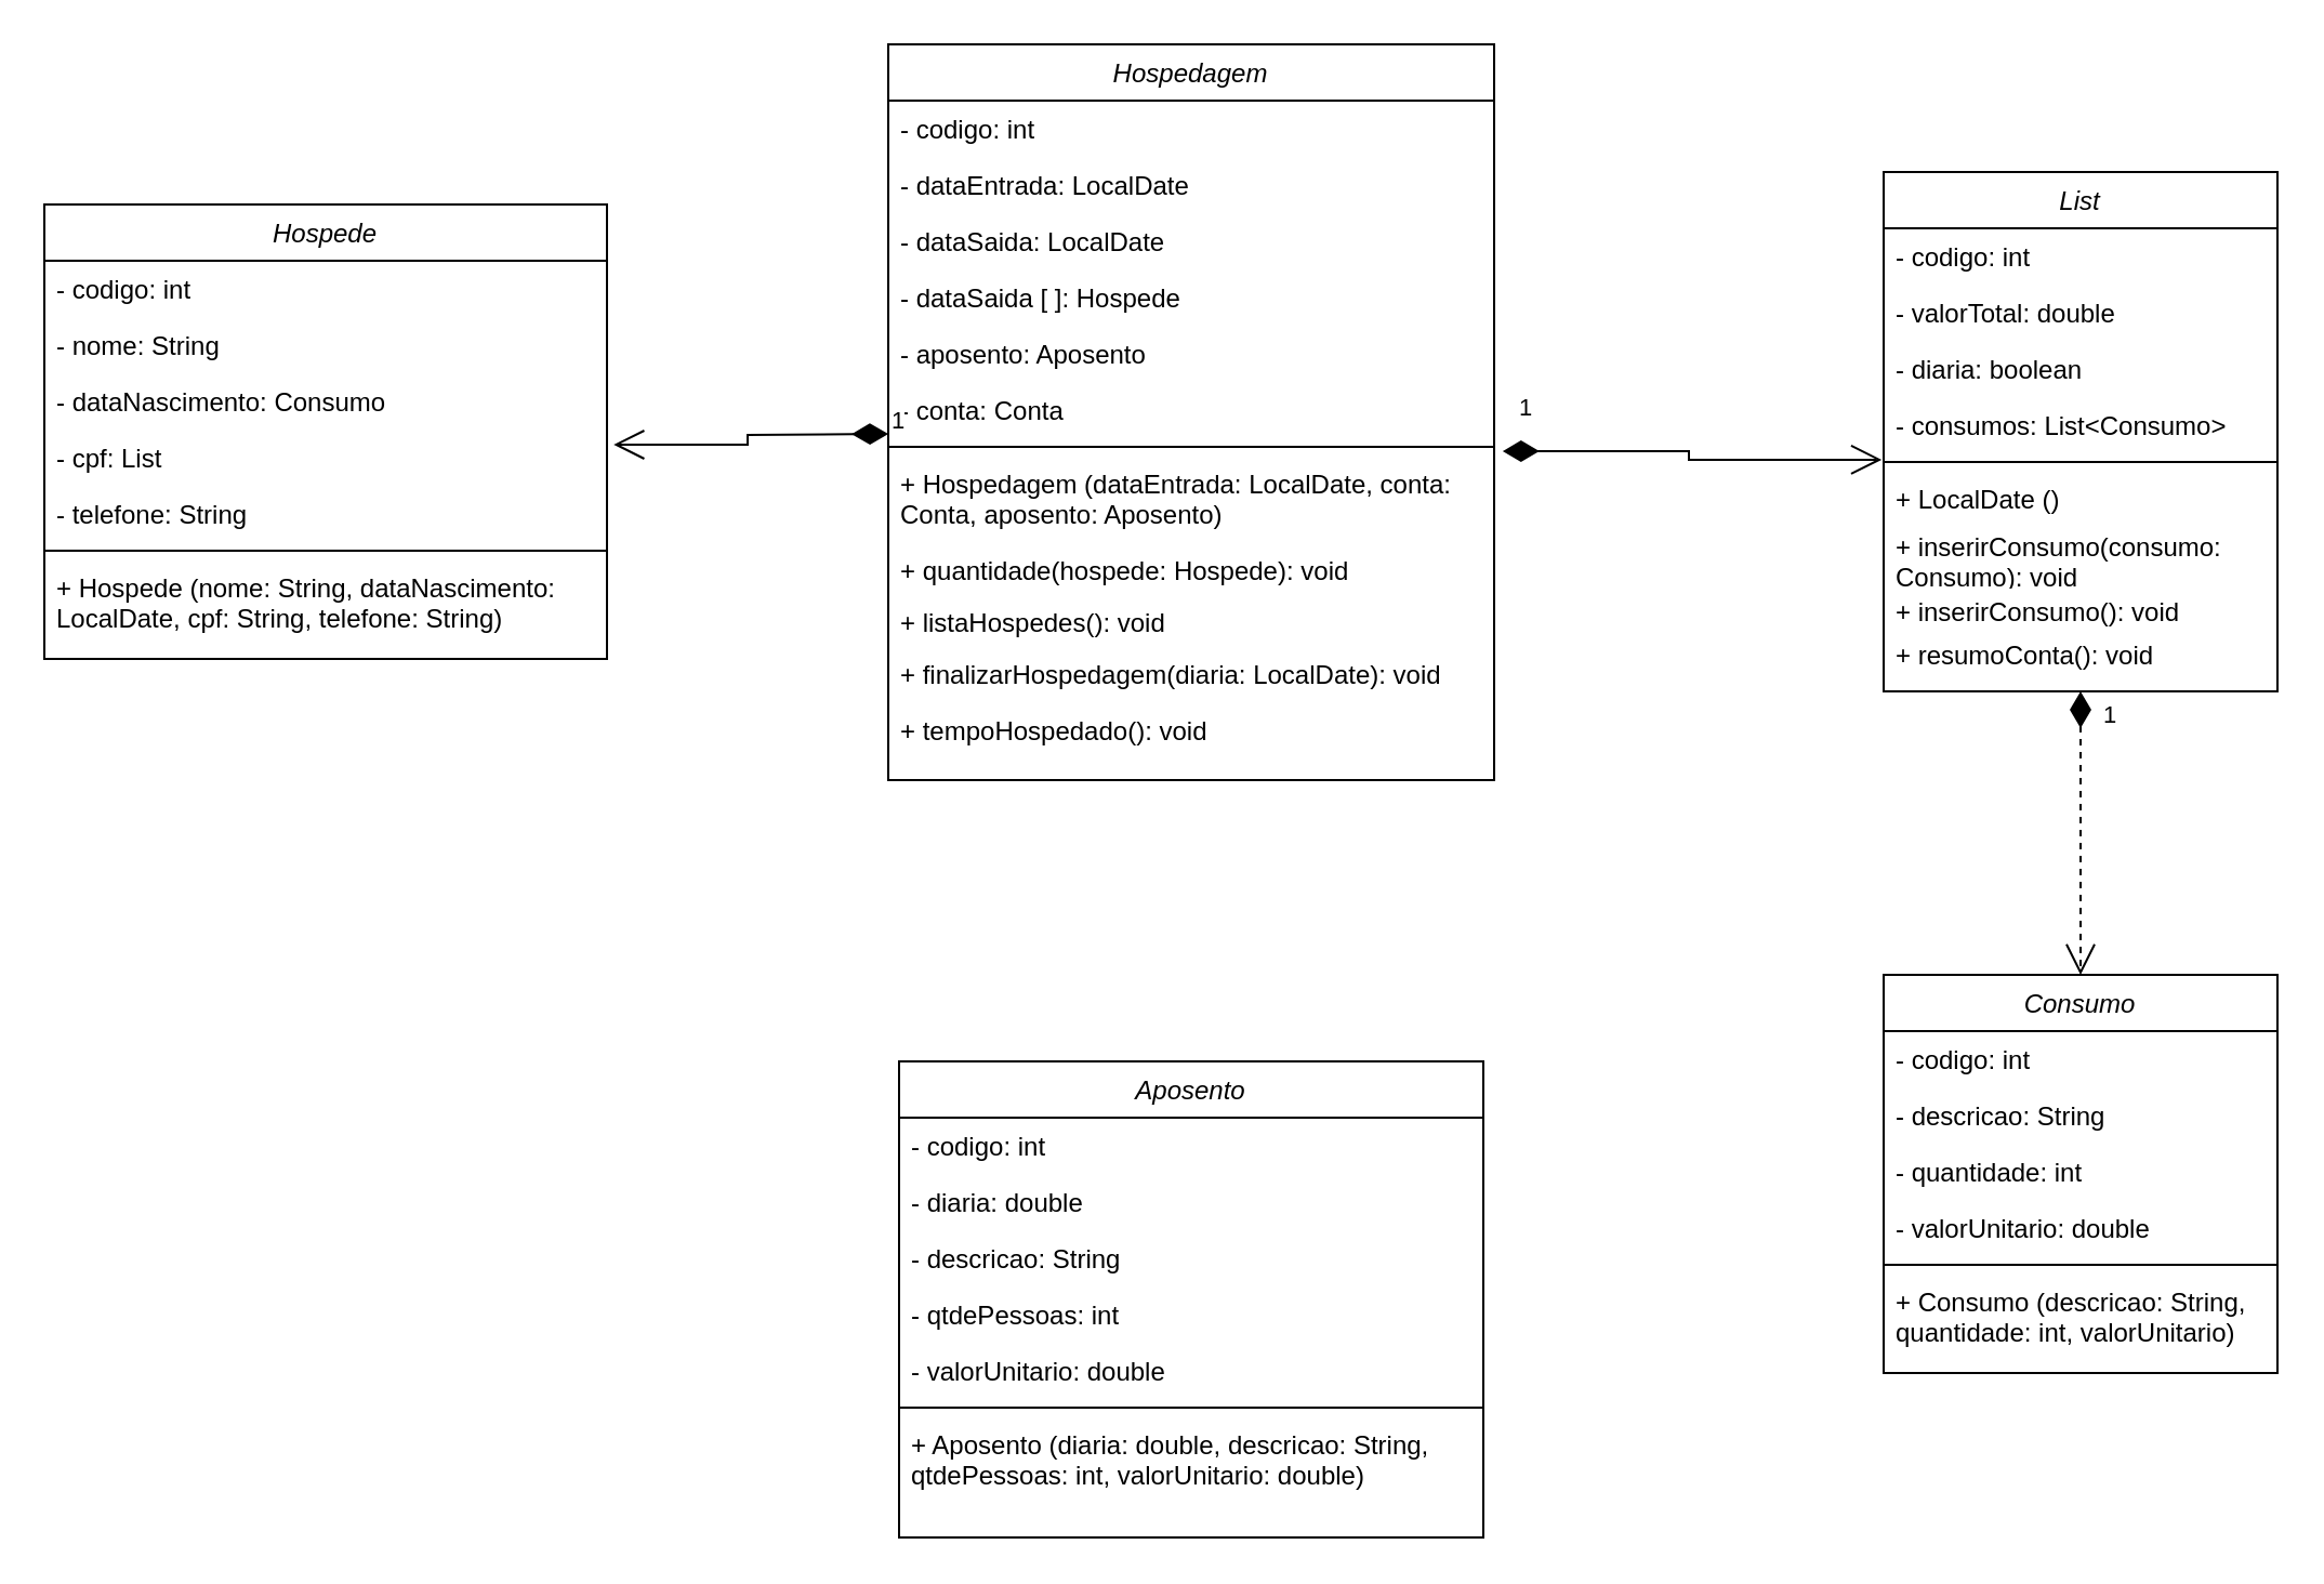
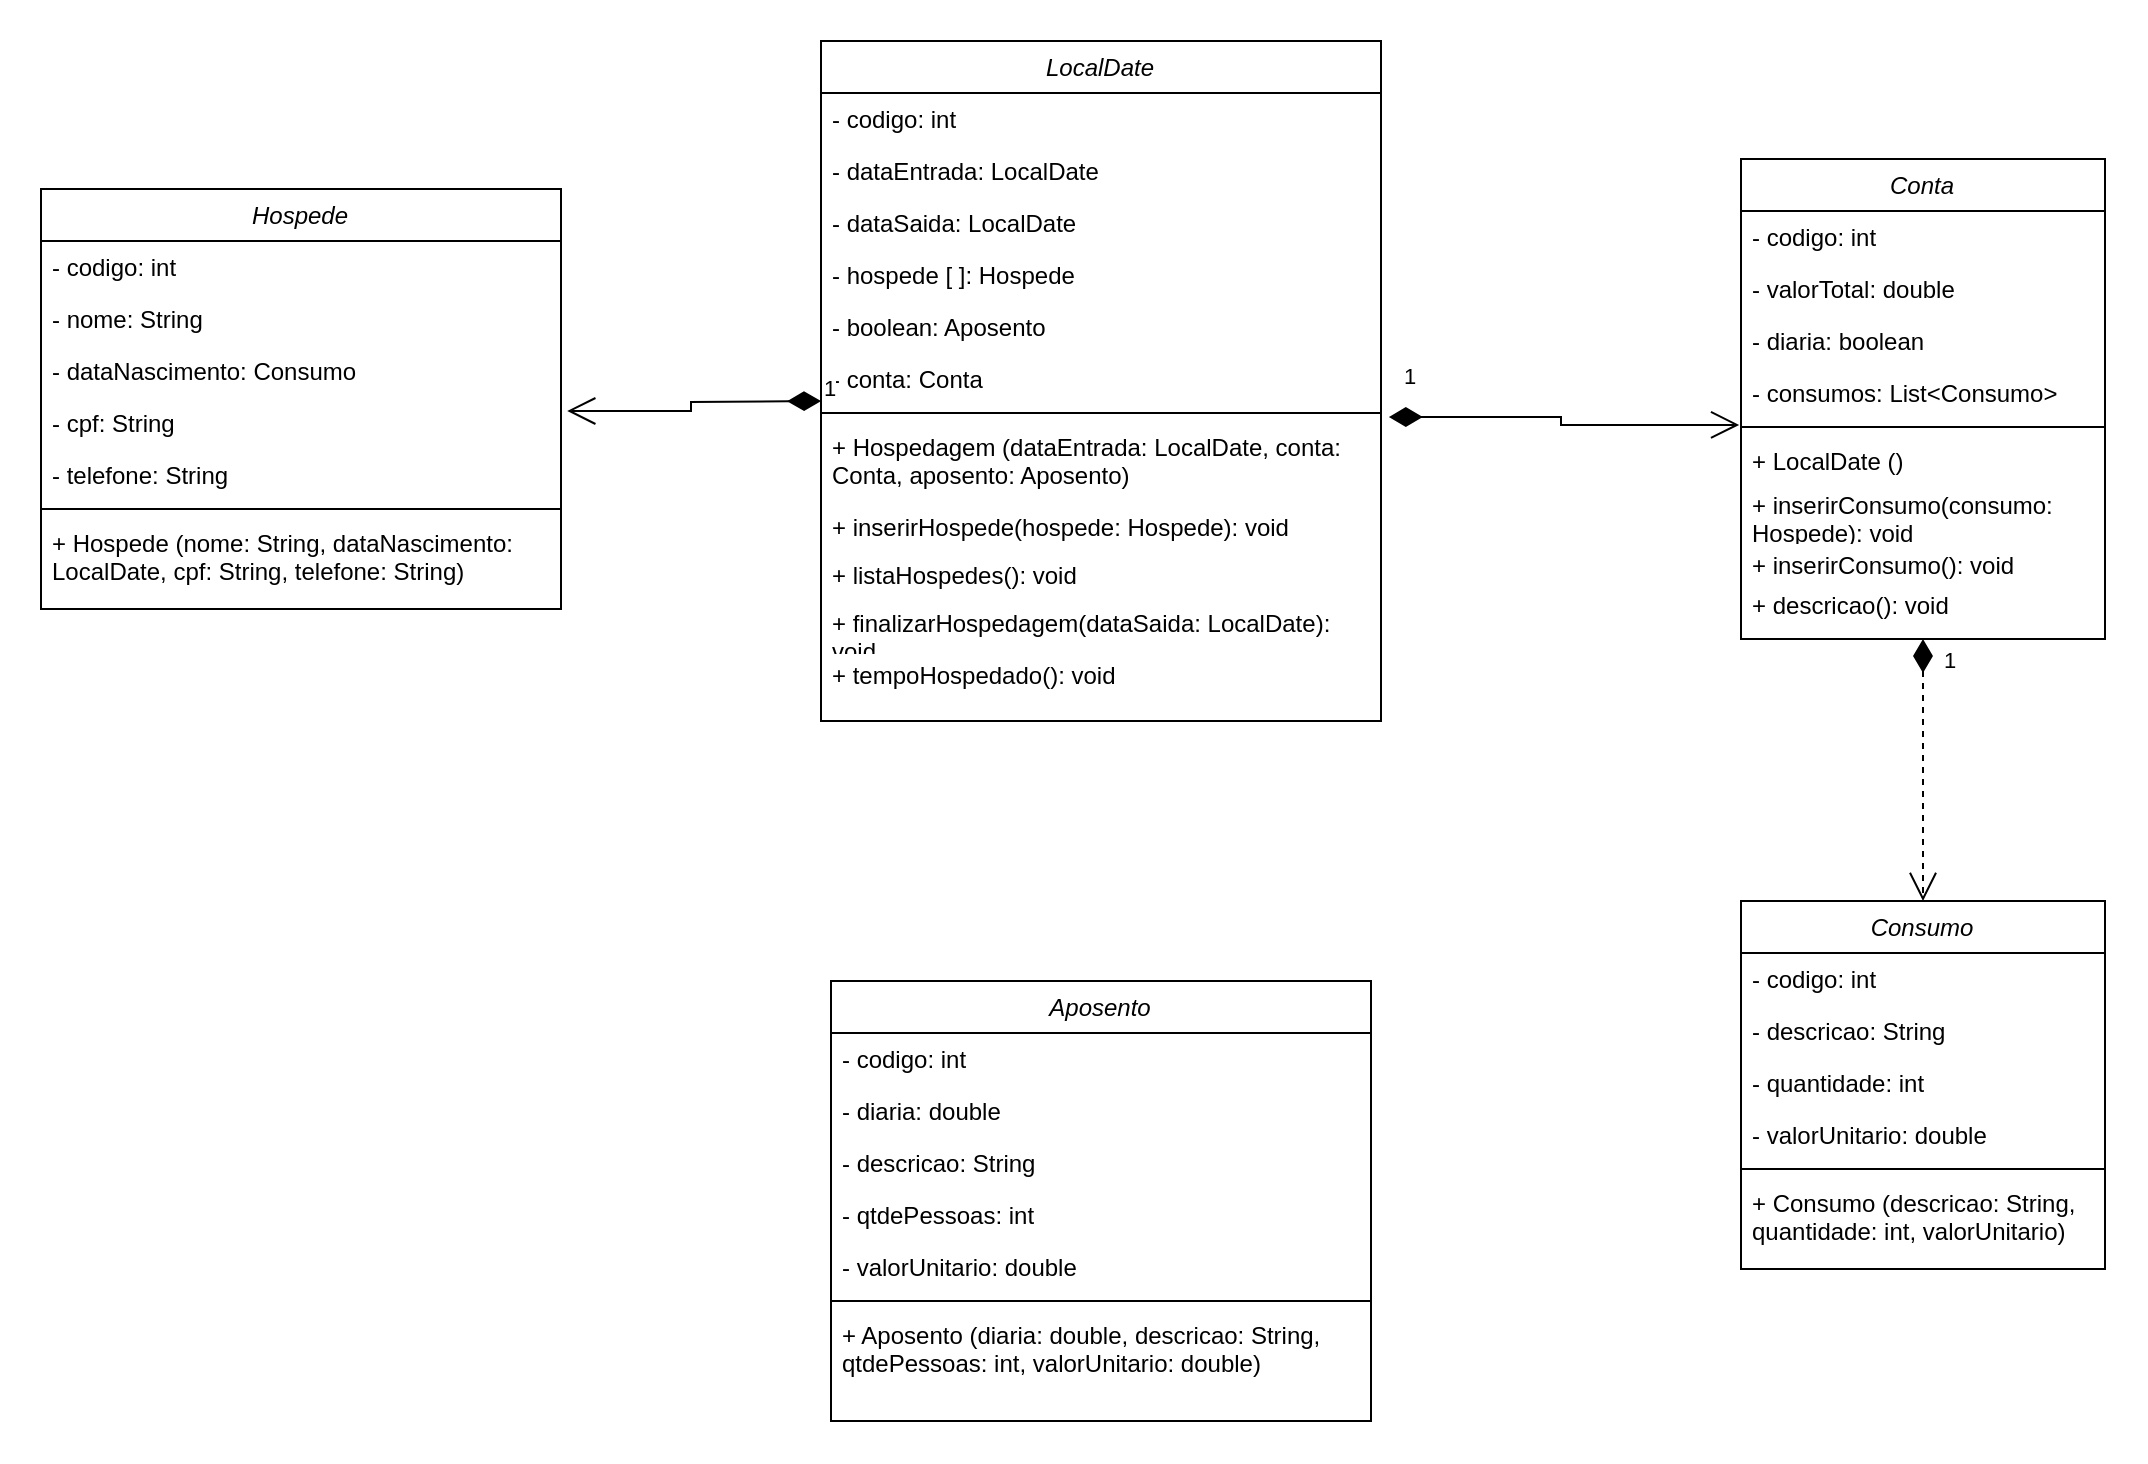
- <mxCell id="2" value="Hospedagem" style="swimlane;fontStyle=2;align=center;verticalAlign=top;childLayout=stackLayout;horizontal=1;startSize=26;horizontalStack=0;resizeParent=1;resizeLast=0;collapsible=1;marginBottom=0;rounded=0;shadow=0;strokeWidth=1;" parent="1" vertex="1"><mxGeometry x="410" y="20" width="280" height="340" as="geometry"><mxRectangle x="230" y="140" width="160" height="26" as="alternateBounds" /></mxGeometry></mxCell>
+ <mxCell id="2" value="LocalDate" style="swimlane;fontStyle=2;align=center;verticalAlign=top;childLayout=stackLayout;horizontal=1;startSize=26;horizontalStack=0;resizeParent=1;resizeLast=0;collapsible=1;marginBottom=0;rounded=0;shadow=0;strokeWidth=1;" parent="1" vertex="1"><mxGeometry x="410" y="20" width="280" height="340" as="geometry"><mxRectangle x="230" y="140" width="160" height="26" as="alternateBounds" /></mxGeometry></mxCell>
- <mxCell id="15" value="List" style="swimlane;fontStyle=2;align=center;verticalAlign=top;childLayout=stackLayout;horizontal=1;startSize=26;horizontalStack=0;resizeParent=1;resizeLast=0;collapsible=1;marginBottom=0;rounded=0;shadow=0;strokeWidth=1;" parent="1" vertex="1"><mxGeometry x="870" y="79" width="182" height="240" as="geometry"><mxRectangle x="550" y="140" width="160" height="26" as="alternateBounds" /></mxGeometry></mxCell>
+ <mxCell id="15" value="Conta" style="swimlane;fontStyle=2;align=center;verticalAlign=top;childLayout=stackLayout;horizontal=1;startSize=26;horizontalStack=0;resizeParent=1;resizeLast=0;collapsible=1;marginBottom=0;rounded=0;shadow=0;strokeWidth=1;" parent="1" vertex="1"><mxGeometry x="870" y="79" width="182" height="240" as="geometry"><mxRectangle x="550" y="140" width="160" height="26" as="alternateBounds" /></mxGeometry></mxCell>
- <mxCell id="6" value="- dataSaida [ ]: Hospede" style="text;align=left;verticalAlign=top;spacingLeft=4;spacingRight=4;overflow=hidden;rotatable=0;points=[[0,0.5],[1,0.5]];portConstraint=eastwest;rounded=0;shadow=0;html=0;" vertex="1" parent="2"><mxGeometry y="104" width="280" height="26" as="geometry" /></mxCell>
+ <mxCell id="6" value="- hospede [ ]: Hospede" style="text;align=left;verticalAlign=top;spacingLeft=4;spacingRight=4;overflow=hidden;rotatable=0;points=[[0,0.5],[1,0.5]];portConstraint=eastwest;rounded=0;shadow=0;html=0;" vertex="1" parent="2"><mxGeometry y="104" width="280" height="26" as="geometry" /></mxCell>
- <mxCell id="7" value="- aposento: Aposento" style="text;align=left;verticalAlign=top;spacingLeft=4;spacingRight=4;overflow=hidden;rotatable=0;points=[[0,0.5],[1,0.5]];portConstraint=eastwest;rounded=0;shadow=0;html=0;" vertex="1" parent="2"><mxGeometry y="130" width="280" height="26" as="geometry" /></mxCell>
+ <mxCell id="7" value="- boolean: Aposento" style="text;align=left;verticalAlign=top;spacingLeft=4;spacingRight=4;overflow=hidden;rotatable=0;points=[[0,0.5],[1,0.5]];portConstraint=eastwest;rounded=0;shadow=0;html=0;" vertex="1" parent="2"><mxGeometry y="130" width="280" height="26" as="geometry" /></mxCell>
- <mxCell id="29" value="- cpf: List" style="text;strokeColor=none;fillColor=none;align=left;verticalAlign=top;spacingLeft=4;spacingRight=4;overflow=hidden;rotatable=0;points=[[0,0.5],[1,0.5]];portConstraint=eastwest;" vertex="1" parent="25"><mxGeometry y="104" width="260" height="26" as="geometry" /></mxCell>
+ <mxCell id="29" value="- cpf: String" style="text;strokeColor=none;fillColor=none;align=left;verticalAlign=top;spacingLeft=4;spacingRight=4;overflow=hidden;rotatable=0;points=[[0,0.5],[1,0.5]];portConstraint=eastwest;" vertex="1" parent="25"><mxGeometry y="104" width="260" height="26" as="geometry" /></mxCell>
- <mxCell id="22" value="+ inserirConsumo(consumo: Consumo): void&#10;&#10; " style="text;strokeColor=none;fillColor=none;align=left;verticalAlign=top;spacingLeft=4;spacingRight=4;overflow=hidden;rotatable=0;points=[[0,0.5],[1,0.5]];portConstraint=eastwest;whiteSpace=wrap;" vertex="1" parent="15"><mxGeometry y="160" width="182" height="30" as="geometry" /></mxCell>
+ <mxCell id="22" value="+ inserirConsumo(consumo: Hospede): void&#10;&#10; " style="text;strokeColor=none;fillColor=none;align=left;verticalAlign=top;spacingLeft=4;spacingRight=4;overflow=hidden;rotatable=0;points=[[0,0.5],[1,0.5]];portConstraint=eastwest;whiteSpace=wrap;" vertex="1" parent="15"><mxGeometry y="160" width="182" height="30" as="geometry" /></mxCell>
- <mxCell id="11" value="+ quantidade(hospede: Hospede): void&#10;&#10; " style="text;strokeColor=none;fillColor=none;align=left;verticalAlign=top;spacingLeft=4;spacingRight=4;overflow=hidden;rotatable=0;points=[[0,0.5],[1,0.5]];portConstraint=eastwest;whiteSpace=wrap;" vertex="1" parent="2"><mxGeometry y="230" width="280" height="24" as="geometry" /></mxCell>
+ <mxCell id="11" value="+ inserirHospede(hospede: Hospede): void&#10;&#10; " style="text;strokeColor=none;fillColor=none;align=left;verticalAlign=top;spacingLeft=4;spacingRight=4;overflow=hidden;rotatable=0;points=[[0,0.5],[1,0.5]];portConstraint=eastwest;whiteSpace=wrap;" vertex="1" parent="2"><mxGeometry y="230" width="280" height="24" as="geometry" /></mxCell>
- <mxCell id="24" value="+ resumoConta(): void&#10;&#10; " style="text;strokeColor=none;fillColor=none;align=left;verticalAlign=top;spacingLeft=4;spacingRight=4;overflow=hidden;rotatable=0;points=[[0,0.5],[1,0.5]];portConstraint=eastwest;whiteSpace=wrap;" vertex="1" parent="15"><mxGeometry y="210" width="182" height="20" as="geometry" /></mxCell>
+ <mxCell id="24" value="+ descricao(): void&#10;&#10; " style="text;strokeColor=none;fillColor=none;align=left;verticalAlign=top;spacingLeft=4;spacingRight=4;overflow=hidden;rotatable=0;points=[[0,0.5],[1,0.5]];portConstraint=eastwest;whiteSpace=wrap;" vertex="1" parent="15"><mxGeometry y="210" width="182" height="20" as="geometry" /></mxCell>
- <mxCell id="13" value="+ finalizarHospedagem(diaria: LocalDate): void&#10; " style="text;strokeColor=none;fillColor=none;align=left;verticalAlign=top;spacingLeft=4;spacingRight=4;overflow=hidden;rotatable=0;points=[[0,0.5],[1,0.5]];portConstraint=eastwest;whiteSpace=wrap;" vertex="1" parent="2"><mxGeometry y="278" width="280" height="26" as="geometry" /></mxCell>
+ <mxCell id="13" value="+ finalizarHospedagem(dataSaida: LocalDate): void&#10; " style="text;strokeColor=none;fillColor=none;align=left;verticalAlign=top;spacingLeft=4;spacingRight=4;overflow=hidden;rotatable=0;points=[[0,0.5],[1,0.5]];portConstraint=eastwest;whiteSpace=wrap;" vertex="1" parent="2"><mxGeometry y="278" width="280" height="26" as="geometry" /></mxCell>
